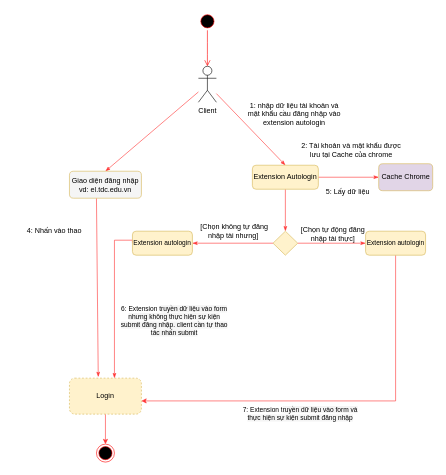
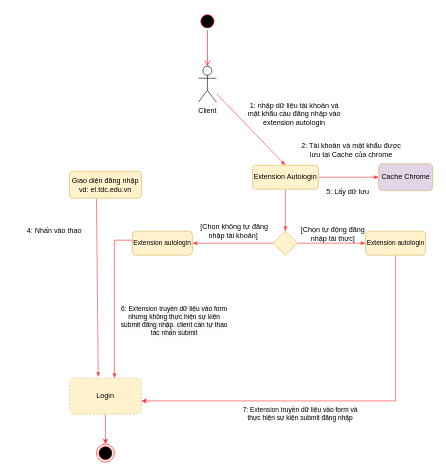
- <mxCell id="6" value="" style="endArrow=classicThin;html=1;strokeColor=#FF3333;entryX=0.5;entryY=0;entryDx=0;entryDy=0;endFill=1;" parent="1" source="2" target="20" edge="1"><mxGeometry width="50" height="50" relative="1" as="geometry"><mxPoint x="580" y="170" as="sourcePoint" /><mxPoint x="190" y="280" as="targetPoint" /></mxGeometry></mxCell>
- <mxCell id="20" value="&lt;span style=&quot;font-family: &amp;#34;helvetica&amp;#34;&quot;&gt;Giao diện đăng nhập&lt;/span&gt;&lt;br style=&quot;font-family: &amp;#34;helvetica&amp;#34;&quot;&gt;&lt;span style=&quot;font-family: &amp;#34;helvetica&amp;#34;&quot;&gt;vd: el.tdc.edu.vn&lt;/span&gt;" style="rounded=1;whiteSpace=wrap;html=1;strokeColor=#d6b656;fillColor=#f5f5f5;" vertex="1" parent="1"><mxGeometry x="115" y="285" width="120" height="45" as="geometry" /></mxCell>
+ <mxCell id="20" value="&lt;span style=&quot;font-family: &amp;#34;helvetica&amp;#34;&quot;&gt;Giao diện đăng nhập&lt;/span&gt;&lt;br style=&quot;font-family: &amp;#34;helvetica&amp;#34;&quot;&gt;&lt;span style=&quot;font-family: &amp;#34;helvetica&amp;#34;&quot;&gt;vd: el.tdc.edu.vn&lt;/span&gt;" style="rounded=1;whiteSpace=wrap;html=1;strokeColor=#d6b656;fillColor=#fff2cc;" vertex="1" parent="1"><mxGeometry x="115" y="285" width="120" height="45" as="geometry" /></mxCell>
- <mxCell id="11" value="5: Lấy dữ liệu&amp;nbsp;" style="text;html=1;strokeColor=none;fillColor=none;align=center;verticalAlign=middle;whiteSpace=wrap;rounded=0;" parent="1" vertex="1"><mxGeometry x="495.62" y="310" width="170" height="20" as="geometry" /></mxCell>
+ <mxCell id="11" value="5: Lấy dữ lưu&amp;nbsp;" style="text;html=1;strokeColor=none;fillColor=none;align=center;verticalAlign=middle;whiteSpace=wrap;rounded=0;" parent="1" vertex="1"><mxGeometry x="495.62" y="310" width="170" height="20" as="geometry" /></mxCell>
- <mxCell id="15" value="[Chọn không tự đăng nhập tài nhưng]&amp;nbsp;" style="text;html=1;strokeColor=none;fillColor=none;align=center;verticalAlign=middle;whiteSpace=wrap;rounded=0;" parent="1" vertex="1"><mxGeometry x="320" y="375" width="140" height="20" as="geometry" /></mxCell>
+ <mxCell id="15" value="[Chọn không tự đăng nhập tài khoản]&amp;nbsp;" style="text;html=1;strokeColor=none;fillColor=none;align=center;verticalAlign=middle;whiteSpace=wrap;rounded=0;" parent="1" vertex="1"><mxGeometry x="320" y="375" width="140" height="20" as="geometry" /></mxCell>
